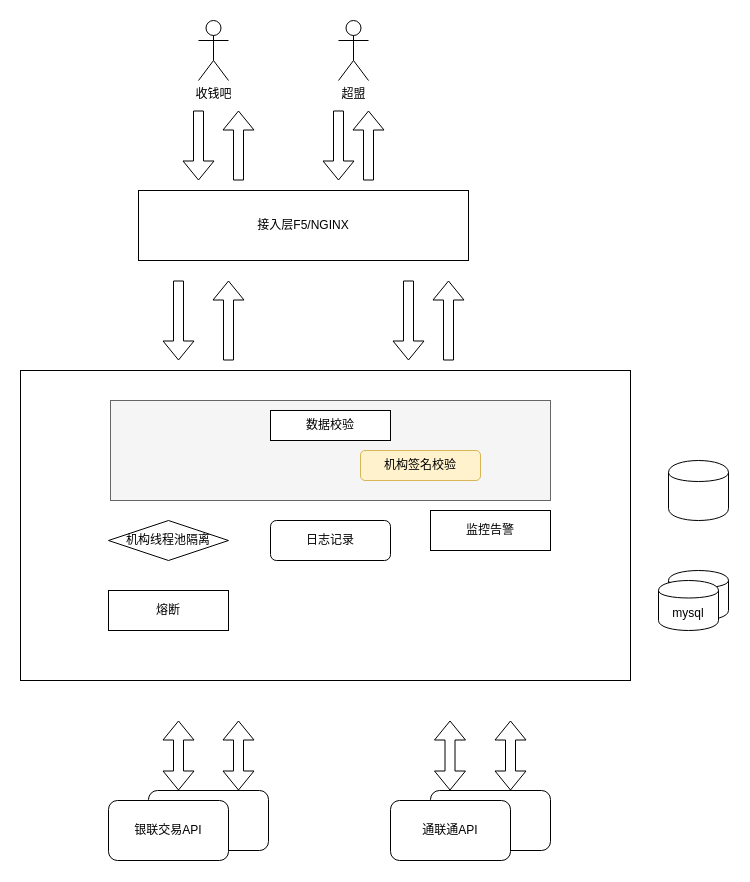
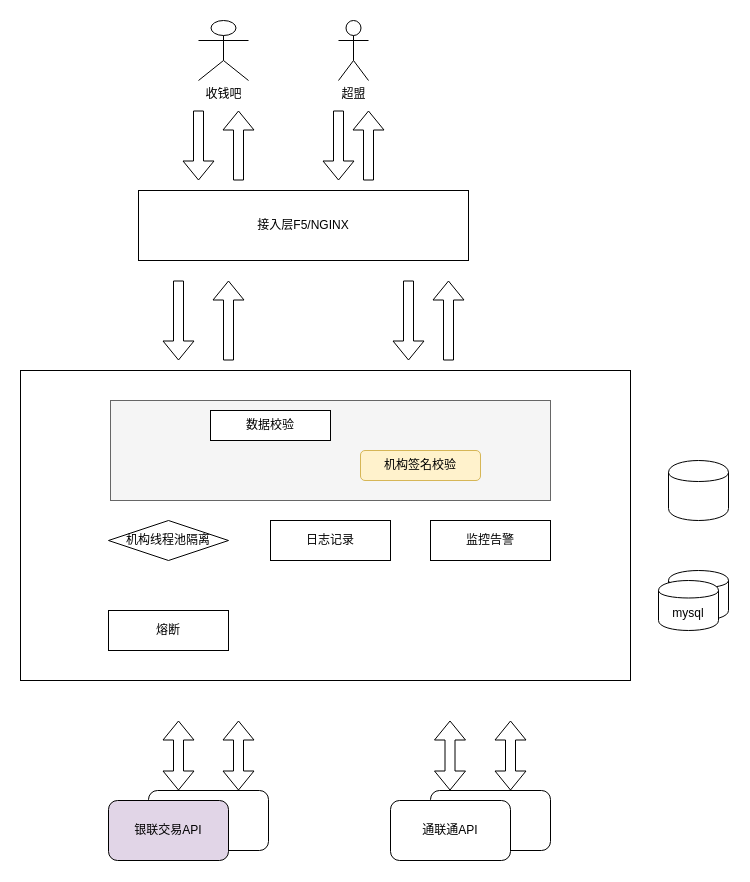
- <mxCell id="4" value="收钱吧" style="shape=umlActor;verticalLabelPosition=bottom;labelBackgroundColor=#ffffff;verticalAlign=top;html=1;outlineConnect=0;" parent="1" vertex="1"><mxGeometry x="198" y="20" width="30" height="60" as="geometry" /></mxCell>
+ <mxCell id="4" value="收钱吧" style="shape=umlActor;verticalLabelPosition=bottom;labelBackgroundColor=#ffffff;verticalAlign=top;html=1;outlineConnect=0;" parent="1" vertex="1"><mxGeometry x="198" y="20" width="50" height="60" as="geometry" /></mxCell>
- <mxCell id="9" value="数据校验" style="rounded=0;whiteSpace=wrap;html=1;" parent="1" vertex="1"><mxGeometry x="270" y="410" width="120" height="30" as="geometry" /></mxCell>
+ <mxCell id="9" value="数据校验" style="rounded=0;whiteSpace=wrap;html=1;" parent="1" vertex="1"><mxGeometry x="210" y="410" width="120" height="30" as="geometry" /></mxCell>
- <mxCell id="14" value="监控告警" style="rounded=0;whiteSpace=wrap;html=1;" parent="1" vertex="1"><mxGeometry x="430" y="510" width="120" height="40" as="geometry" /></mxCell>
+ <mxCell id="14" value="监控告警" style="rounded=0;whiteSpace=wrap;html=1;" parent="1" vertex="1"><mxGeometry x="430" y="520" width="120" height="40" as="geometry" /></mxCell>
- <mxCell id="11" value="日志记录" style="whiteSpace=wrap;html=1;rounded=1;" parent="1" vertex="1"><mxGeometry x="270" y="520" width="120" height="40" as="geometry" /></mxCell>
+ <mxCell id="11" value="日志记录" style="rounded=0;whiteSpace=wrap;html=1;" parent="1" vertex="1"><mxGeometry x="270" y="520" width="120" height="40" as="geometry" /></mxCell>
- <mxCell id="27" value="熔断" style="rounded=0;whiteSpace=wrap;html=1;" parent="1" vertex="1"><mxGeometry x="108" y="590" width="120" height="40" as="geometry" /></mxCell>
+ <mxCell id="27" value="熔断" style="rounded=0;whiteSpace=wrap;html=1;" parent="1" vertex="1"><mxGeometry x="108" y="610" width="120" height="40" as="geometry" /></mxCell>
- <mxCell id="25" value="银联交易API" style="rounded=1;whiteSpace=wrap;html=1;" parent="1" vertex="1"><mxGeometry x="108" y="800" width="120" height="60" as="geometry" /></mxCell>
+ <mxCell id="25" value="银联交易API" style="rounded=1;whiteSpace=wrap;html=1;fillColor=#e1d5e7;" parent="1" vertex="1"><mxGeometry x="108" y="800" width="120" height="60" as="geometry" /></mxCell>
